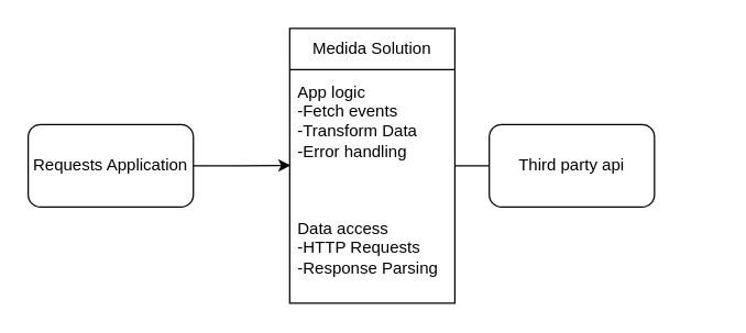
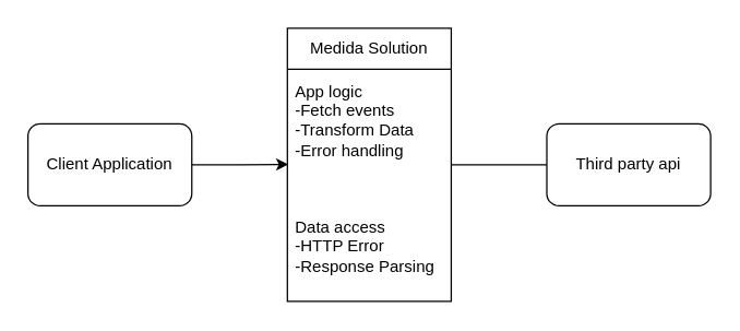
- <mxCell id="2" value="Requests Application" style="rounded=1;whiteSpace=wrap;html=1;" vertex="1" parent="1"><mxGeometry x="20" y="90" width="120" height="60" as="geometry" /></mxCell>
+ <mxCell id="2" value="Client Application" style="rounded=1;whiteSpace=wrap;html=1;" vertex="1" parent="1"><mxGeometry x="20" y="90" width="120" height="60" as="geometry" /></mxCell>
- <mxCell id="3" value="Third party api" style="rounded=1;whiteSpace=wrap;html=1;" vertex="1" parent="1"><mxGeometry x="355" y="90" width="120" height="60" as="geometry" /></mxCell>
+ <mxCell id="3" value="Third party api" style="rounded=1;whiteSpace=wrap;html=1;" vertex="1" parent="1"><mxGeometry x="400" y="90" width="120" height="60" as="geometry" /></mxCell>
- <mxCell id="7" value="&lt;div style=&quot;&quot;&gt;Data access&lt;/div&gt;&lt;div style=&quot;&quot;&gt;-HTTP Requests&lt;/div&gt;&lt;div style=&quot;&quot;&gt;-Response Parsing&lt;/div&gt;" style="text;strokeColor=none;fillColor=none;align=left;verticalAlign=middle;spacingLeft=4;spacingRight=4;overflow=hidden;points=[[0,0.5],[1,0.5]];portConstraint=eastwest;rotatable=0;whiteSpace=wrap;html=1;" vertex="1" parent="5"><mxGeometry y="120" width="120" height="80" as="geometry" /></mxCell>
+ <mxCell id="7" value="&lt;div style=&quot;&quot;&gt;Data access&lt;/div&gt;&lt;div style=&quot;&quot;&gt;-HTTP Error&lt;/div&gt;&lt;div style=&quot;&quot;&gt;-Response Parsing&lt;/div&gt;" style="text;strokeColor=none;fillColor=none;align=left;verticalAlign=middle;spacingLeft=4;spacingRight=4;overflow=hidden;points=[[0,0.5],[1,0.5]];portConstraint=eastwest;rotatable=0;whiteSpace=wrap;html=1;" vertex="1" parent="5"><mxGeometry y="120" width="120" height="80" as="geometry" /></mxCell>
